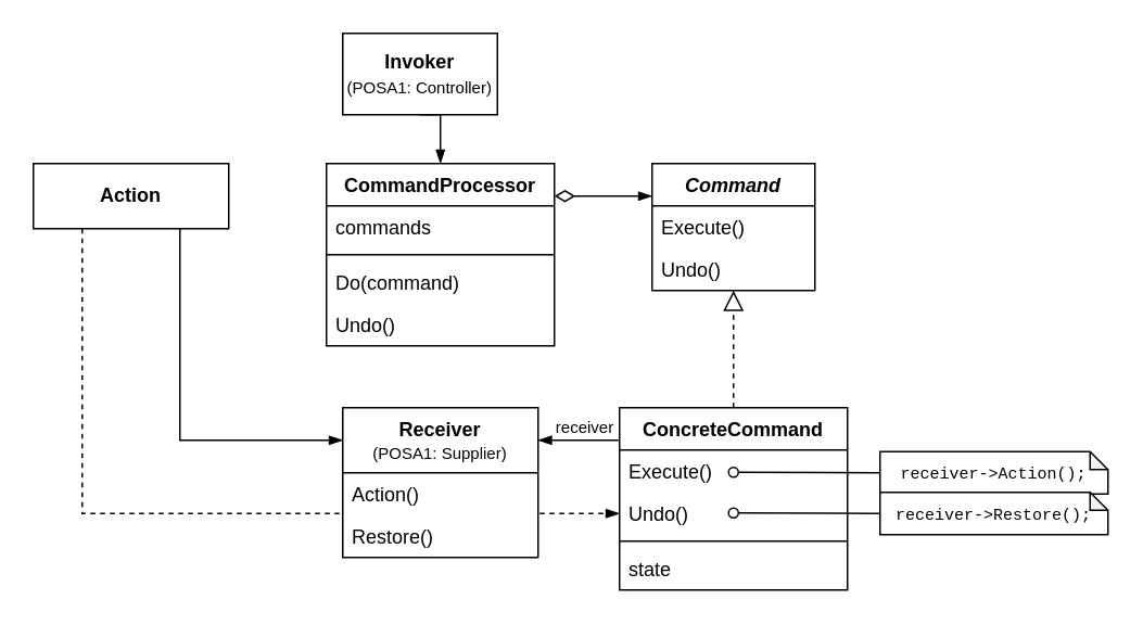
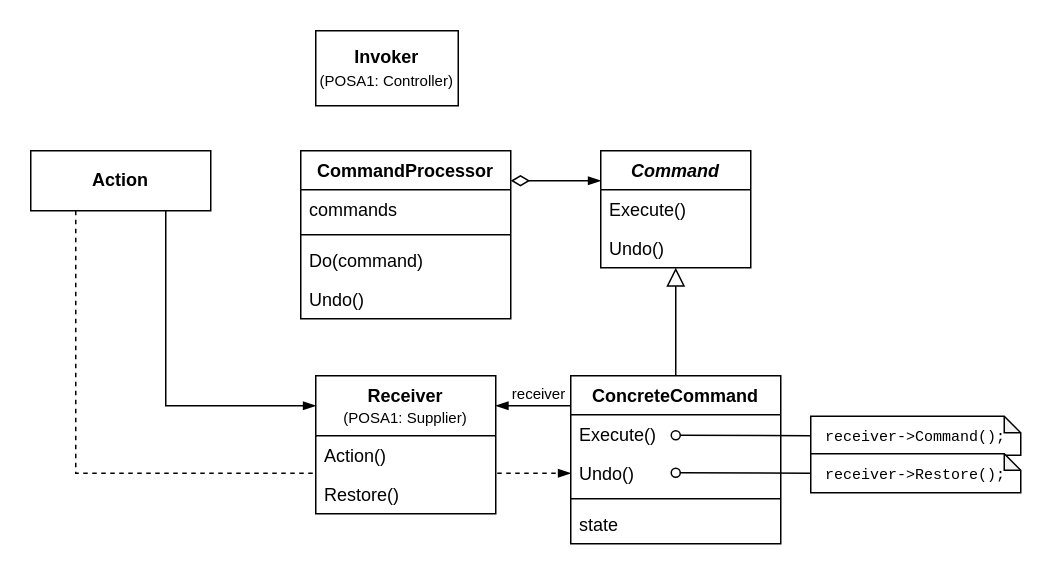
- <mxCell id="5" style="edgeStyle=orthogonalEdgeStyle;rounded=0;orthogonalLoop=1;jettySize=auto;html=1;exitX=0.5;exitY=1;exitDx=0;exitDy=0;entryX=0.5;entryY=0;entryDx=0;entryDy=0;endArrow=blockThin;endFill=1;" parent="1" source="6" target="7" edge="1"><mxGeometry relative="1" as="geometry" /></mxCell>
- <mxCell id="15" style="edgeStyle=orthogonalEdgeStyle;rounded=0;orthogonalLoop=1;jettySize=auto;html=1;exitX=0.5;exitY=0;exitDx=0;exitDy=0;endArrow=block;endFill=0;endSize=10;dashed=1;" parent="1" source="16" target="12" edge="1"><mxGeometry relative="1" as="geometry" /></mxCell>
+ <mxCell id="15" style="edgeStyle=orthogonalEdgeStyle;rounded=0;orthogonalLoop=1;jettySize=auto;html=1;exitX=0.5;exitY=0;exitDx=0;exitDy=0;endArrow=block;endFill=0;endSize=10;" parent="1" source="16" target="12" edge="1"><mxGeometry relative="1" as="geometry" /></mxCell>
- <mxCell id="28" value="&lt;font style=&quot;font-size: 10px;&quot; face=&quot;Courier New&quot;&gt;receiver-&amp;gt;Action();&lt;/font&gt;" style="shape=note;whiteSpace=wrap;html=1;backgroundOutline=1;darkOpacity=0.05;size=11;" parent="1" vertex="1"><mxGeometry x="540" y="277" width="140" height="26" as="geometry" /></mxCell>
+ <mxCell id="28" value="&lt;font style=&quot;font-size: 10px;&quot; face=&quot;Courier New&quot;&gt;receiver-&amp;gt;Command();&lt;/font&gt;" style="shape=note;whiteSpace=wrap;html=1;backgroundOutline=1;darkOpacity=0.05;size=11;" parent="1" vertex="1"><mxGeometry x="540" y="277" width="140" height="26" as="geometry" /></mxCell>
